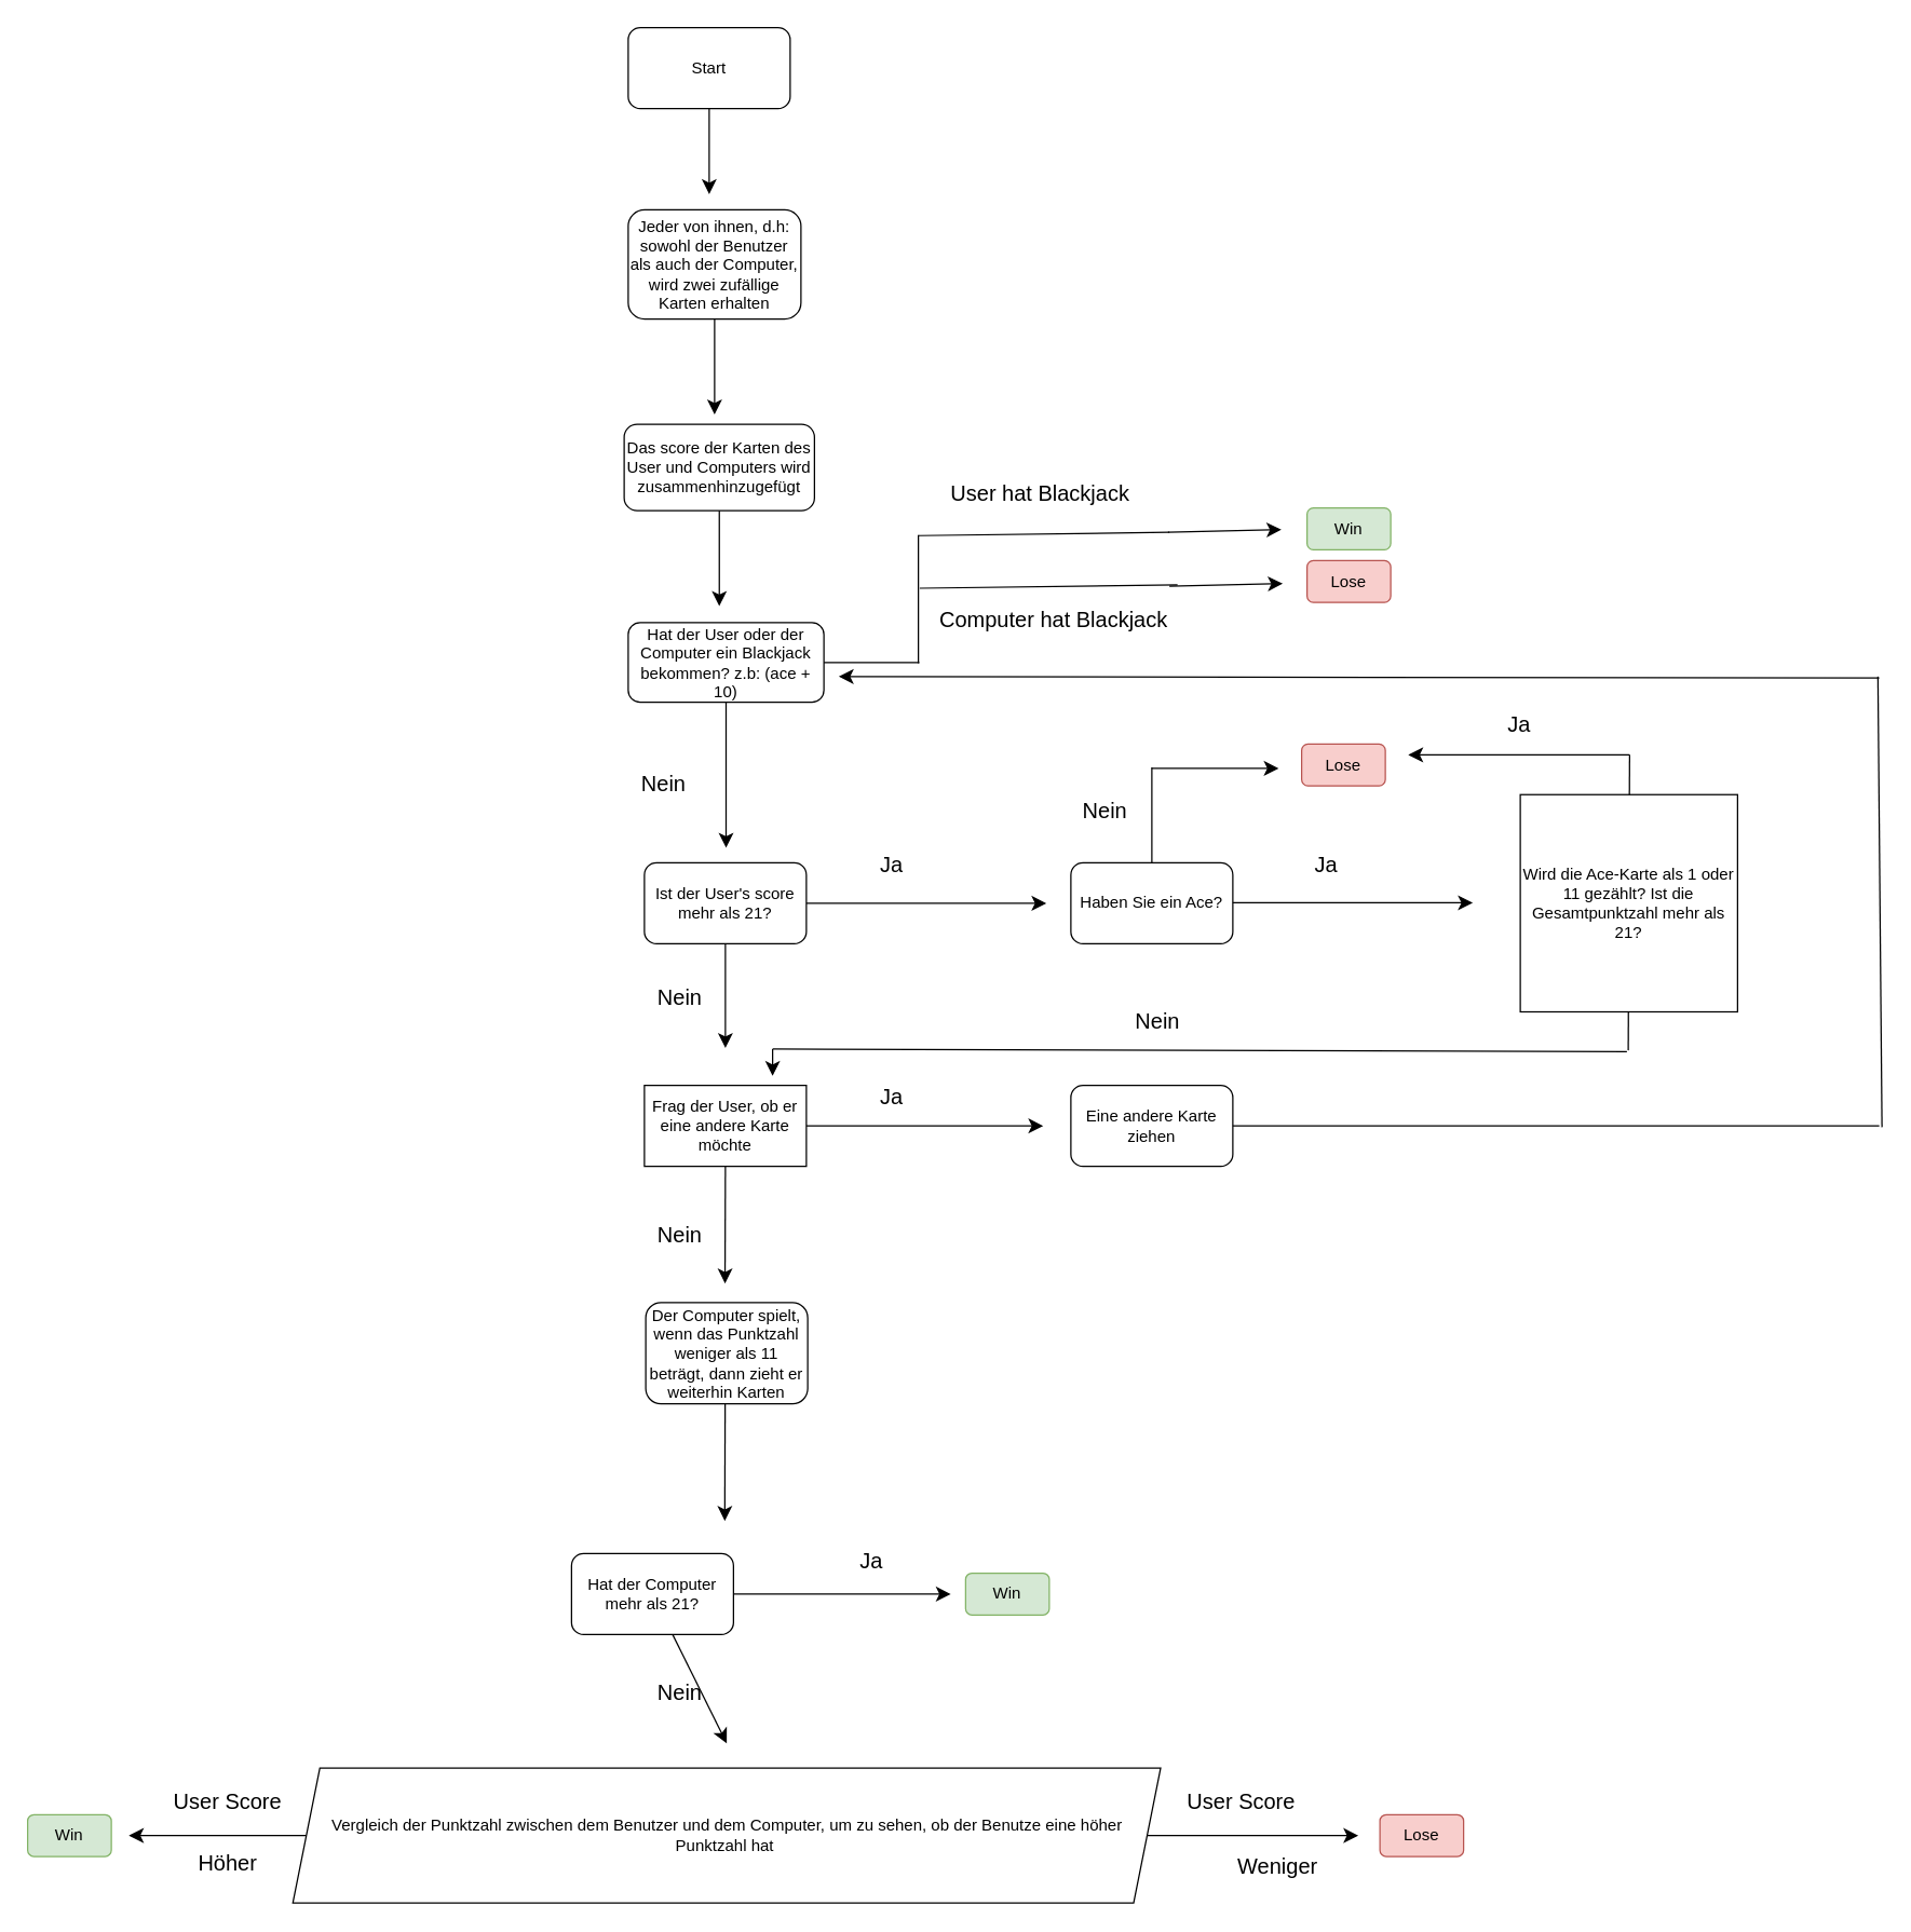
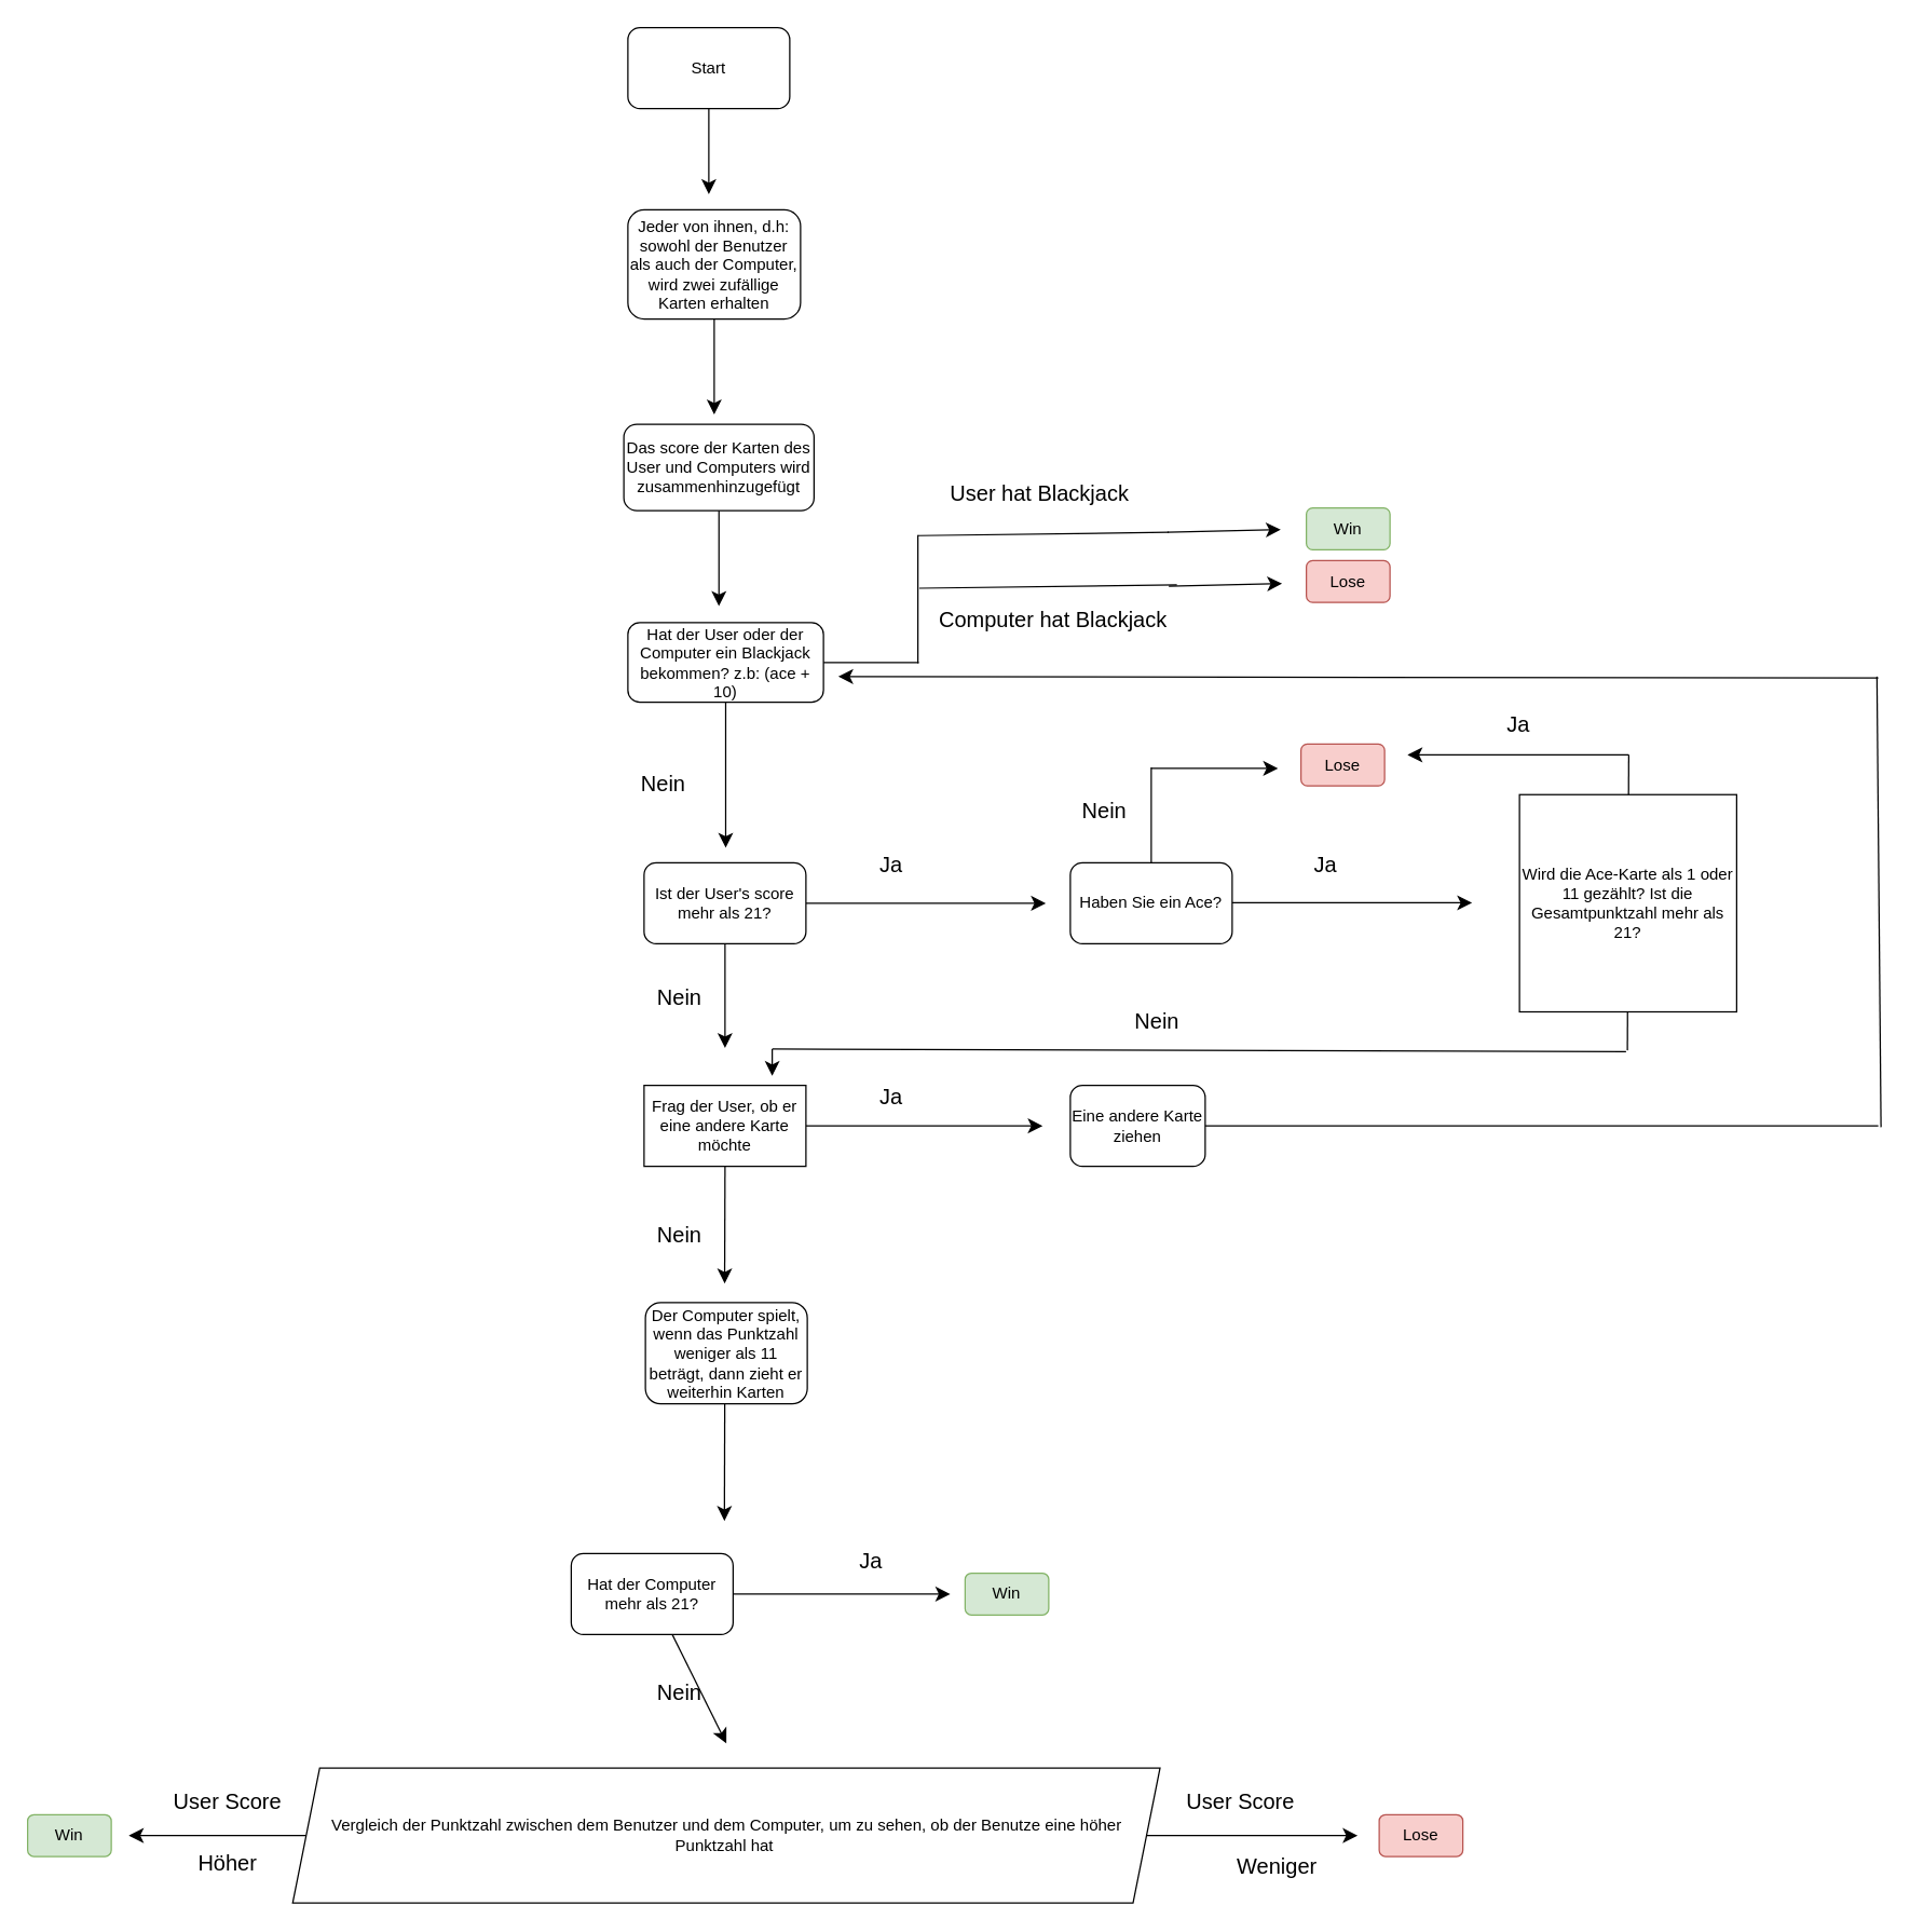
- <mxCell id="41" value="Eine andere Karte ziehen" style="rounded=1;whiteSpace=wrap;html=1;" vertex="1" parent="1"><mxGeometry x="793" y="804" width="120" height="60" as="geometry" /></mxCell>
+ <mxCell id="41" value="Eine andere Karte ziehen" style="rounded=1;whiteSpace=wrap;html=1;" vertex="1" parent="1"><mxGeometry x="793" y="804" width="100" height="60" as="geometry" /></mxCell>
